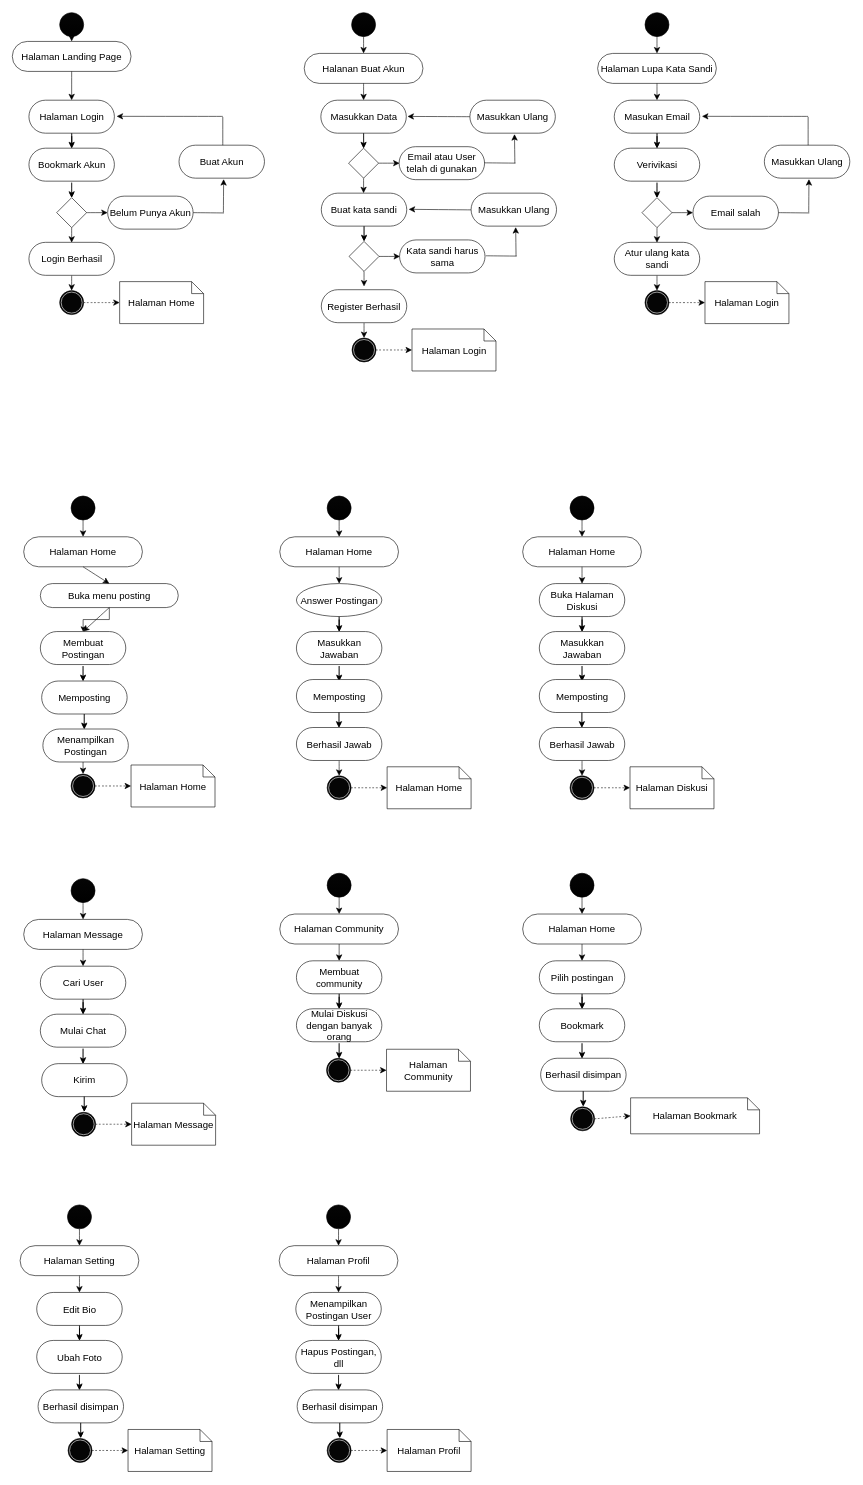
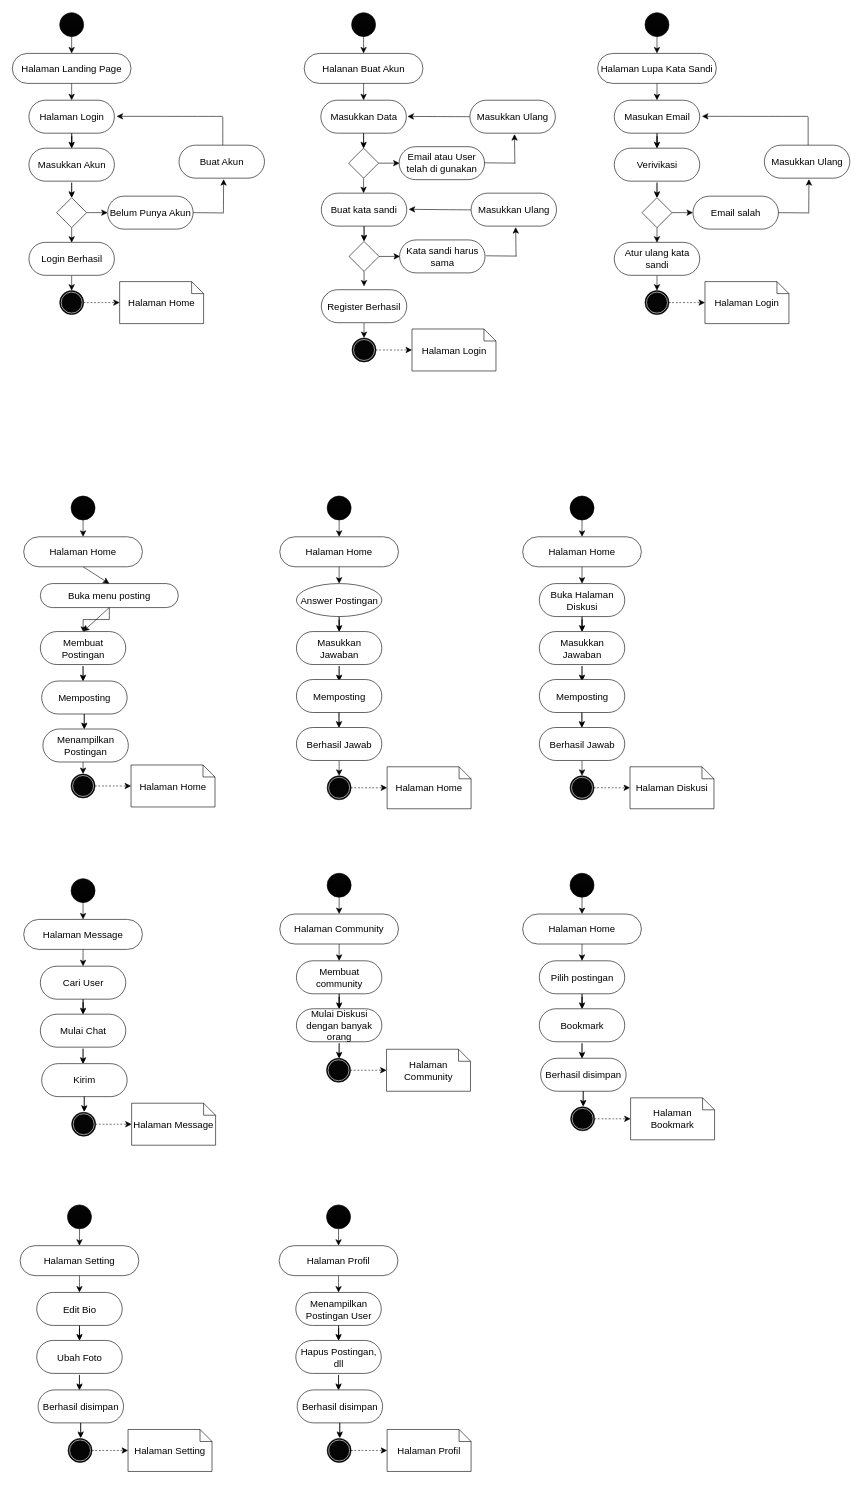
- <mxCell id="2" value="Halaman Landing Page" style="rounded=1;whiteSpace=wrap;html=1;fontSize=16;arcSize=50;" vertex="1" parent="1"><mxGeometry x="20" y="68" width="198" height="50" as="geometry" /></mxCell>
+ <mxCell id="2" value="Halaman Landing Page" style="rounded=1;whiteSpace=wrap;html=1;fontSize=16;arcSize=50;" vertex="1" parent="1"><mxGeometry x="20" y="88" width="198" height="50" as="geometry" /></mxCell>
- <mxCell id="7" value="Bookmark Akun" style="rounded=1;whiteSpace=wrap;html=1;fontSize=16;arcSize=50;" vertex="1" parent="1"><mxGeometry x="47.75" y="246" width="142.5" height="55" as="geometry" /></mxCell>
+ <mxCell id="7" value="Masukkan Akun" style="rounded=1;whiteSpace=wrap;html=1;fontSize=16;arcSize=50;" vertex="1" parent="1"><mxGeometry x="47.75" y="246" width="142.5" height="55" as="geometry" /></mxCell>
- <mxCell id="174" value="Halaman Bookmark" style="shape=note;size=20;whiteSpace=wrap;html=1;fontSize=16;" vertex="1" parent="1"><mxGeometry x="1051" y="1829.5" width="215" height="60" as="geometry" /></mxCell>
+ <mxCell id="174" value="Halaman Bookmark" style="shape=note;size=20;whiteSpace=wrap;html=1;fontSize=16;" vertex="1" parent="1"><mxGeometry x="1051" y="1829.5" width="140" height="70" as="geometry" /></mxCell>
